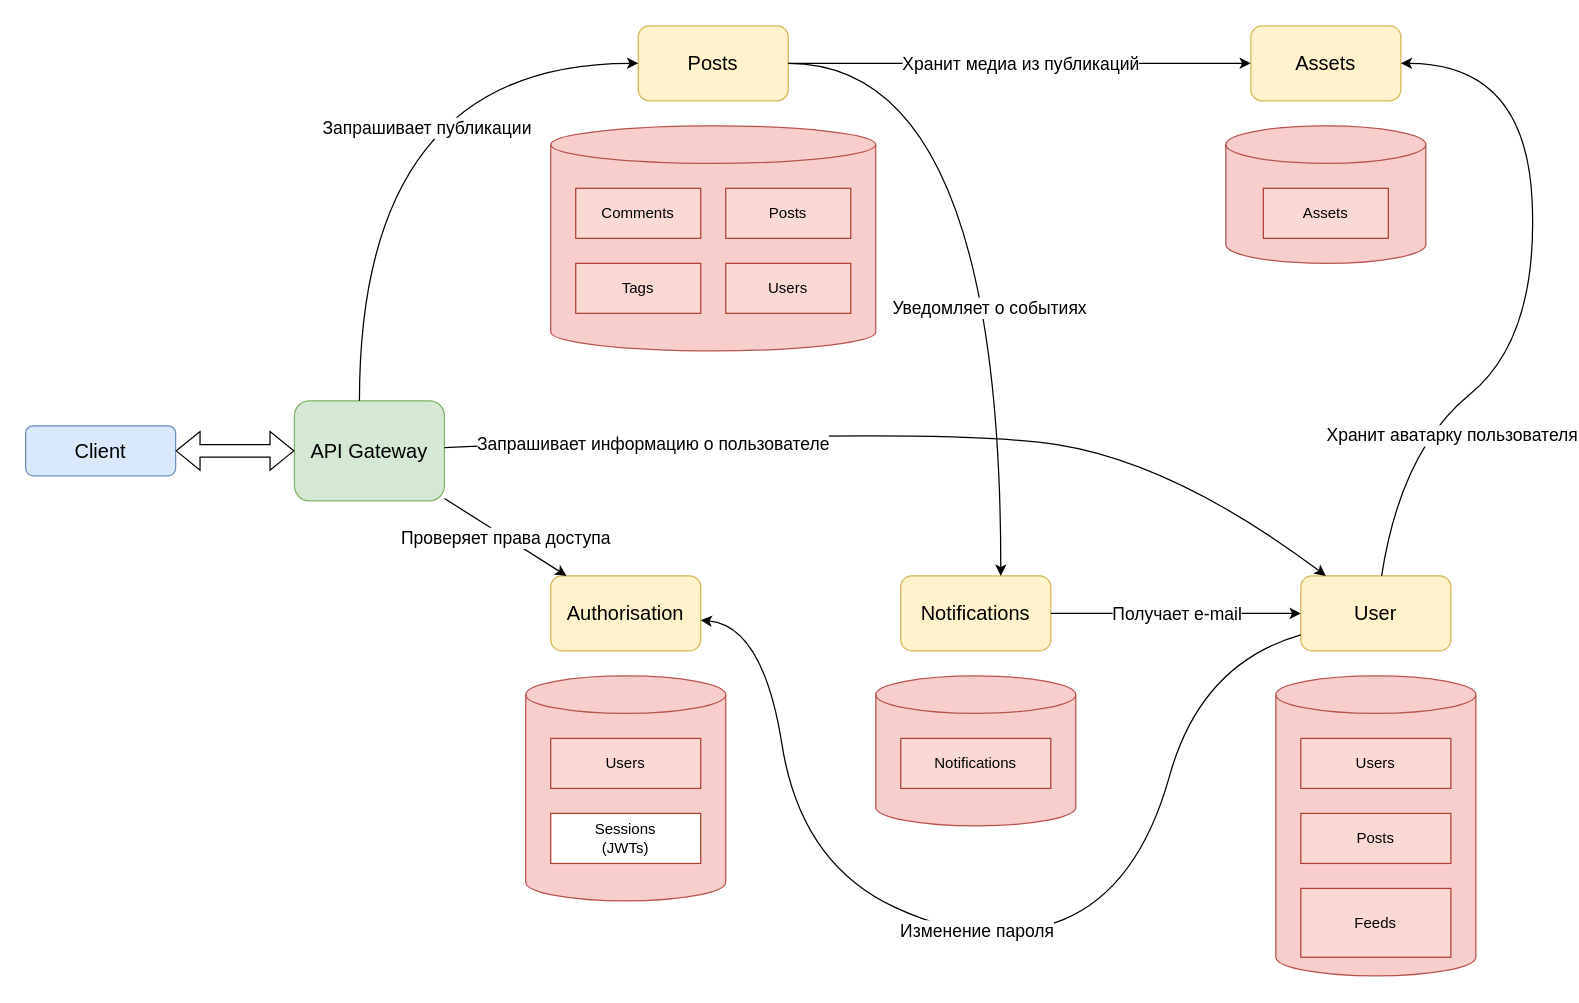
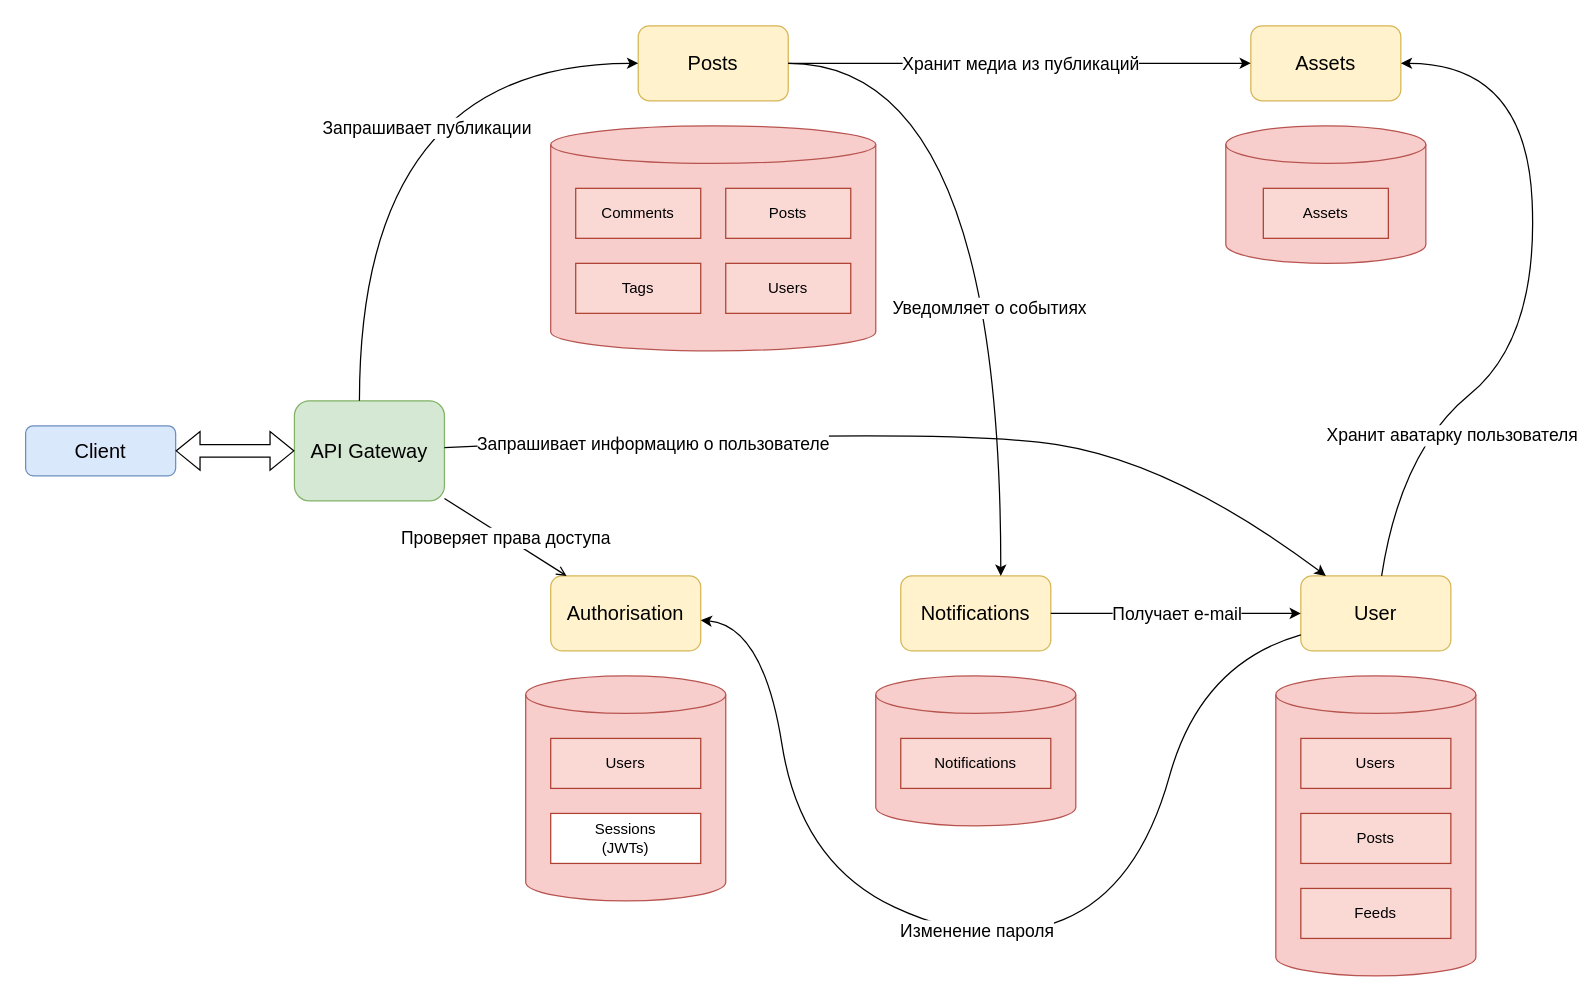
- <mxCell id="28" value="" style="endArrow=classic;html=1;rounded=0;" edge="1" parent="1" source="23" target="2"><mxGeometry relative="1" as="geometry"><mxPoint x="700" y="350" as="sourcePoint" /><mxPoint x="800" y="350" as="targetPoint" /></mxGeometry></mxCell>
+ <mxCell id="28" value="" style="endArrow=open;html=1;rounded=0;" edge="1" parent="1" source="23" target="2"><mxGeometry relative="1" as="geometry"><mxPoint x="700" y="350" as="sourcePoint" /><mxPoint x="800" y="350" as="targetPoint" /></mxGeometry></mxCell>
- <mxCell id="15" value="&lt;div&gt;Feeds&lt;/div&gt;" style="rounded=0;whiteSpace=wrap;html=1;fillColor=#fad9d5;strokeColor=#ae4132;" vertex="1" parent="1"><mxGeometry x="1040" y="710" width="120" height="55" as="geometry" /></mxCell>
+ <mxCell id="15" value="&lt;div&gt;Feeds&lt;/div&gt;" style="rounded=0;whiteSpace=wrap;html=1;fillColor=#fad9d5;strokeColor=#ae4132;" vertex="1" parent="1"><mxGeometry x="1040" y="710" width="120" height="40" as="geometry" /></mxCell>
